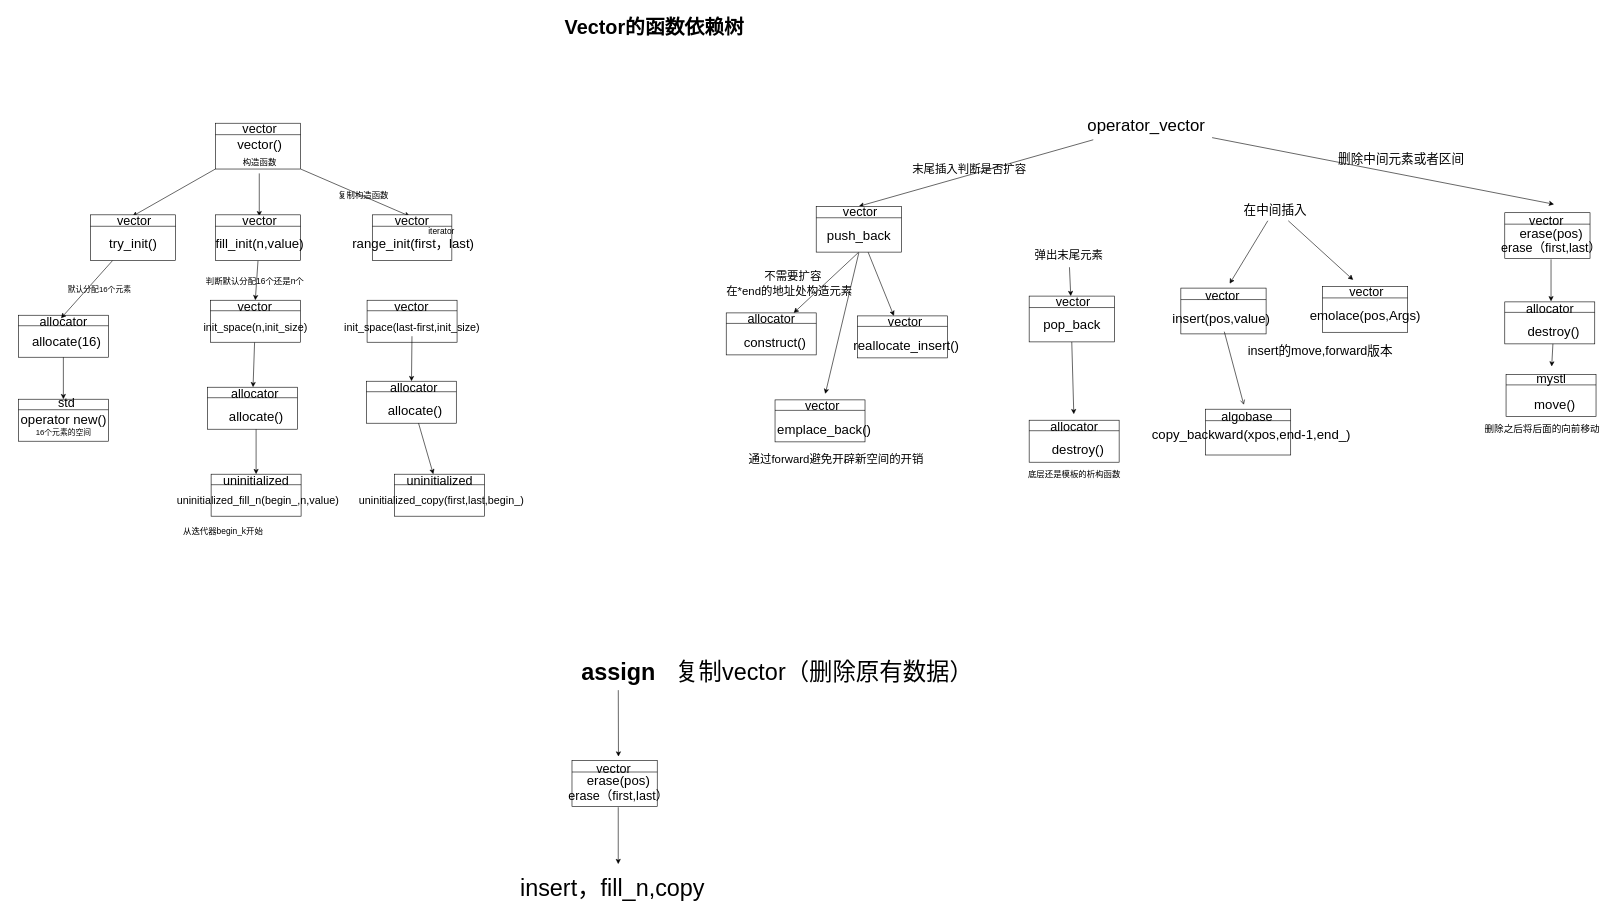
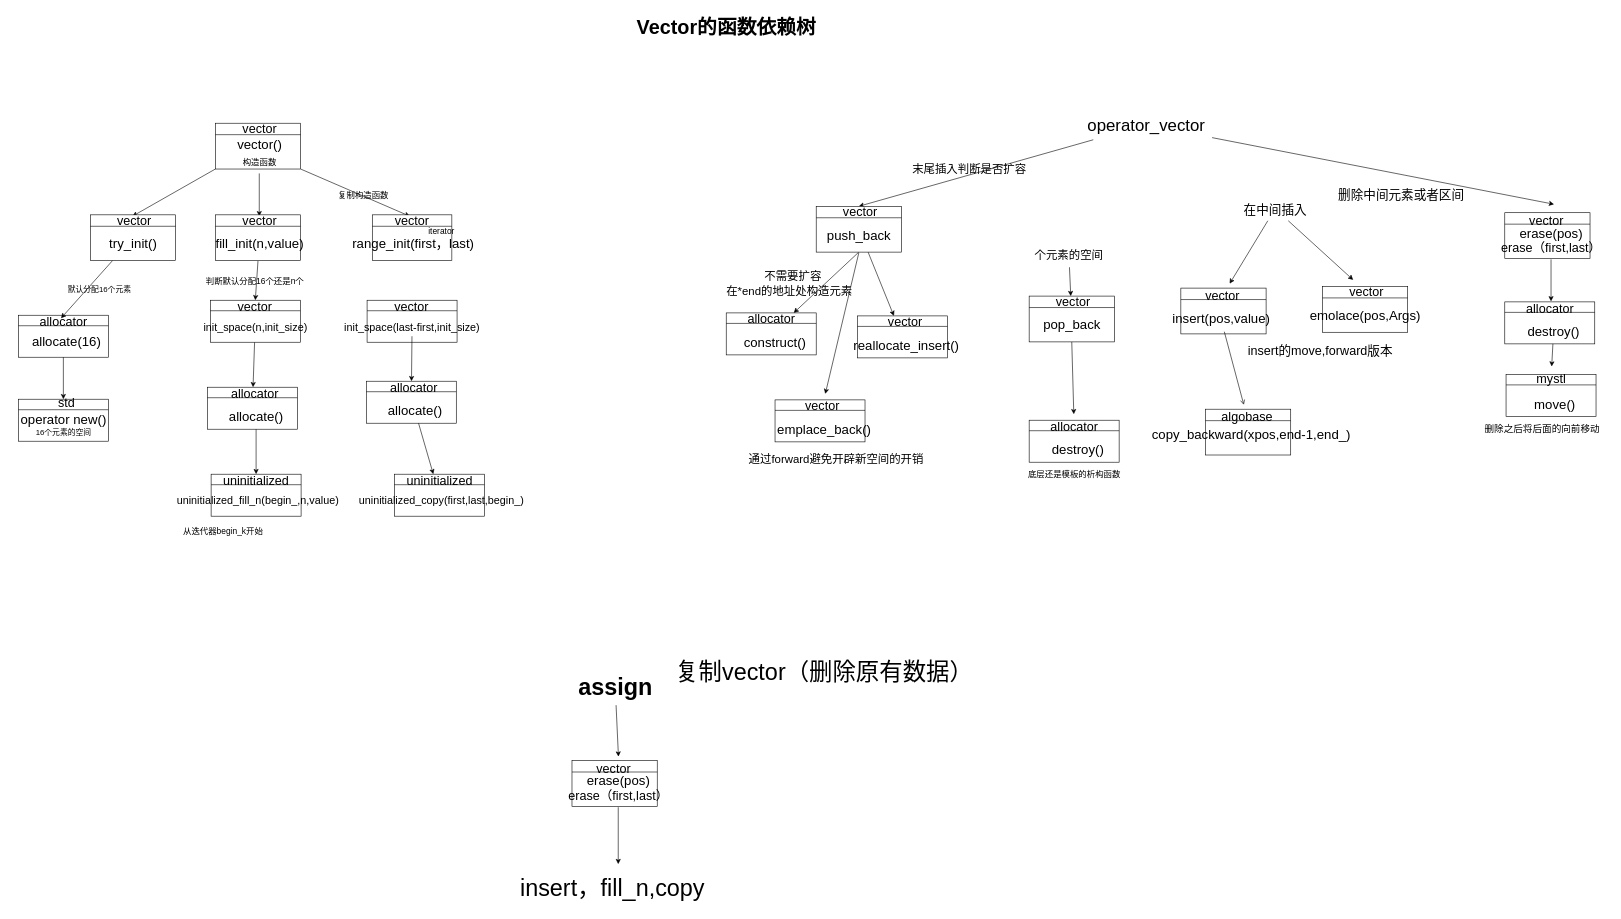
- <mxCell id="2" value="&lt;b&gt;&lt;font style=&quot;font-size: 33px;&quot;&gt;Vector的函数依赖树&lt;/font&gt;&lt;/b&gt;" style="text;html=1;align=center;verticalAlign=middle;resizable=0;points=[];autosize=1;strokeColor=none;fillColor=none;" vertex="1" parent="1"><mxGeometry x="930" y="20" width="320" height="50" as="geometry" /></mxCell>
+ <mxCell id="2" value="&lt;b&gt;&lt;font style=&quot;font-size: 33px;&quot;&gt;Vector的函数依赖树&lt;/font&gt;&lt;/b&gt;" style="text;html=1;align=center;verticalAlign=middle;resizable=0;points=[];autosize=1;strokeColor=none;fillColor=none;" vertex="1" parent="1"><mxGeometry x="1050" y="20" width="320" height="50" as="geometry" /></mxCell>
- <mxCell id="124" value="删除中间元素或者区间" style="text;html=1;align=center;verticalAlign=middle;resizable=0;points=[];autosize=1;strokeColor=none;fillColor=none;fontSize=21;" vertex="1" parent="1"><mxGeometry x="2220" y="242.5" width="230" height="40" as="geometry" /></mxCell>
+ <mxCell id="124" value="删除中间元素或者区间" style="text;html=1;align=center;verticalAlign=middle;resizable=0;points=[];autosize=1;strokeColor=none;fillColor=none;fontSize=21;" vertex="1" parent="1"><mxGeometry x="2220" y="302.5" width="230" height="40" as="geometry" /></mxCell>
- <mxCell id="106" value="弹出末尾元素" style="text;html=1;align=center;verticalAlign=middle;resizable=0;points=[];autosize=1;strokeColor=none;fillColor=none;fontSize=19;" vertex="1" parent="1"><mxGeometry x="1711.31" y="405" width="140" height="40" as="geometry" /></mxCell>
+ <mxCell id="106" value="个元素的空间" style="text;html=1;align=center;verticalAlign=middle;resizable=0;points=[];autosize=1;strokeColor=none;fillColor=none;fontSize=19;" vertex="1" parent="1"><mxGeometry x="1711.31" y="405" width="140" height="40" as="geometry" /></mxCell>
- <mxCell id="142" value="&lt;b&gt;&lt;font style=&quot;font-size: 39px;&quot;&gt;assign&lt;/font&gt;&lt;/b&gt;" style="text;html=1;align=center;verticalAlign=middle;resizable=0;points=[];autosize=1;strokeColor=none;fillColor=none;fontSize=16;" vertex="1" parent="1"><mxGeometry x="955" y="1090" width="150" height="60" as="geometry" /></mxCell>
+ <mxCell id="142" value="&lt;b&gt;&lt;font style=&quot;font-size: 39px;&quot;&gt;assign&lt;/font&gt;&lt;/b&gt;" style="text;html=1;align=center;verticalAlign=middle;resizable=0;points=[];autosize=1;strokeColor=none;fillColor=none;fontSize=16;" vertex="1" parent="1"><mxGeometry x="950" y="1115" width="150" height="60" as="geometry" /></mxCell>
